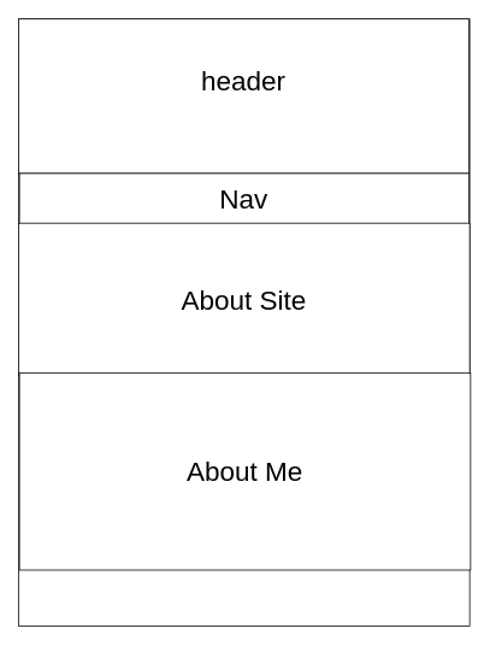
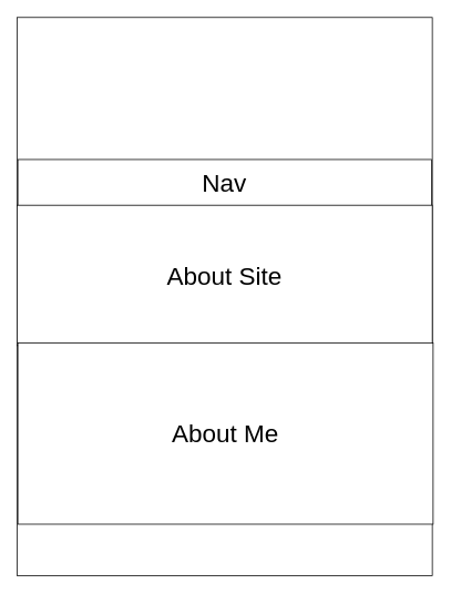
- <mxCell id="3" value="header&lt;div style=&quot;font-size: 30px;&quot;&gt;&lt;br style=&quot;font-size: 30px;&quot;&gt;&lt;/div&gt;" style="rounded=0;whiteSpace=wrap;html=1;font-size:30px;fontSize=30;" vertex="1" parent="1"><mxGeometry width="499" height="171" as="geometry" x="20" y="20" /></mxCell>
